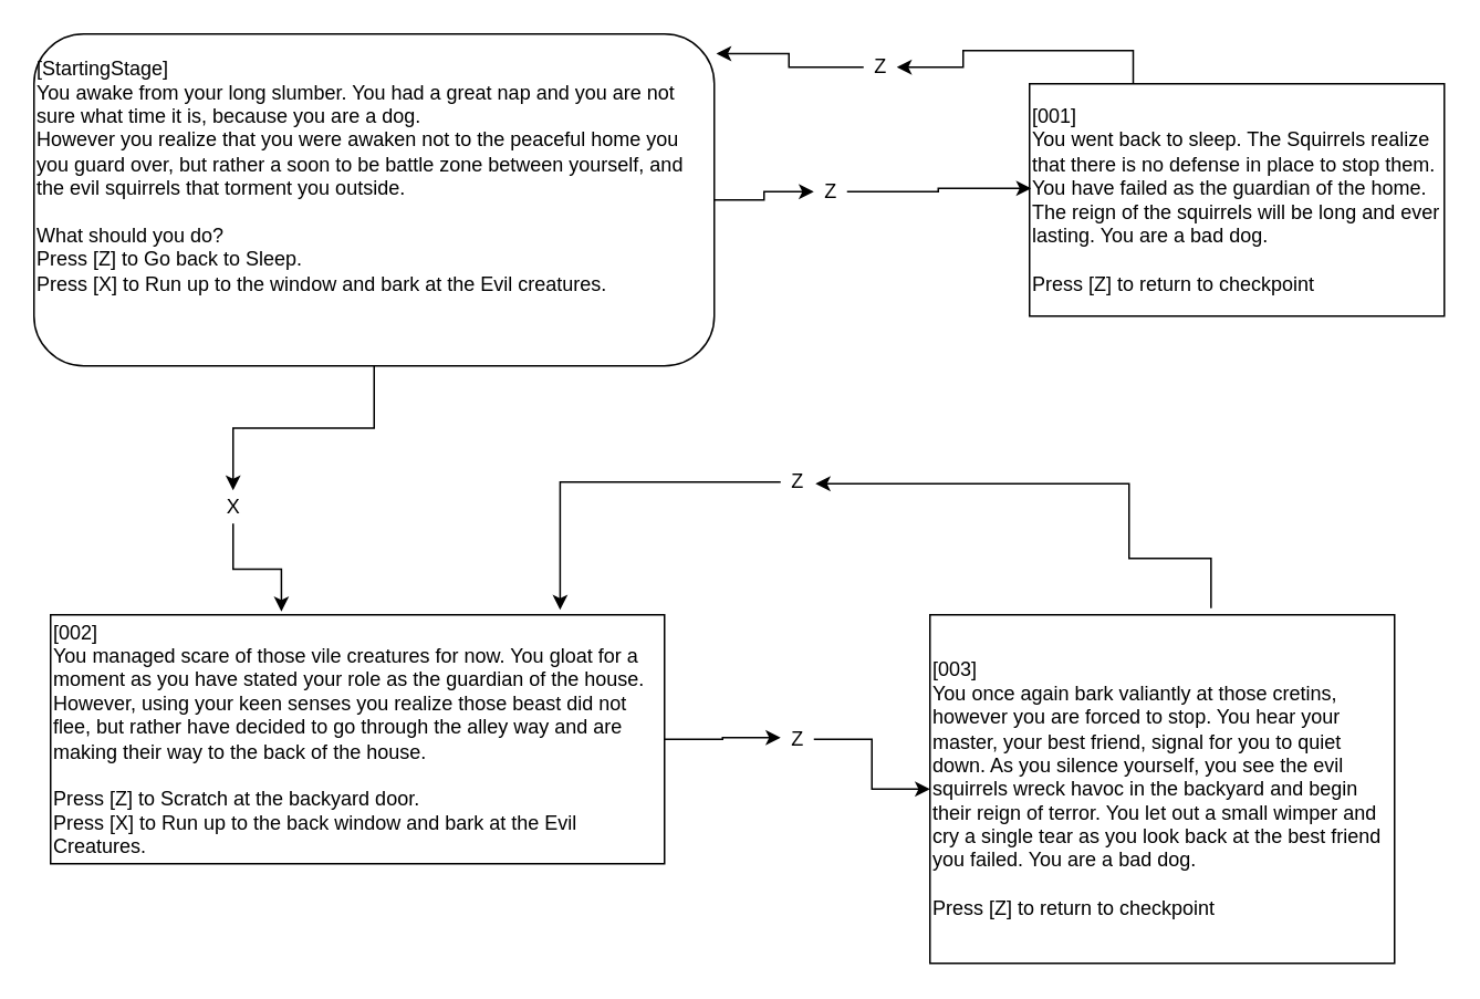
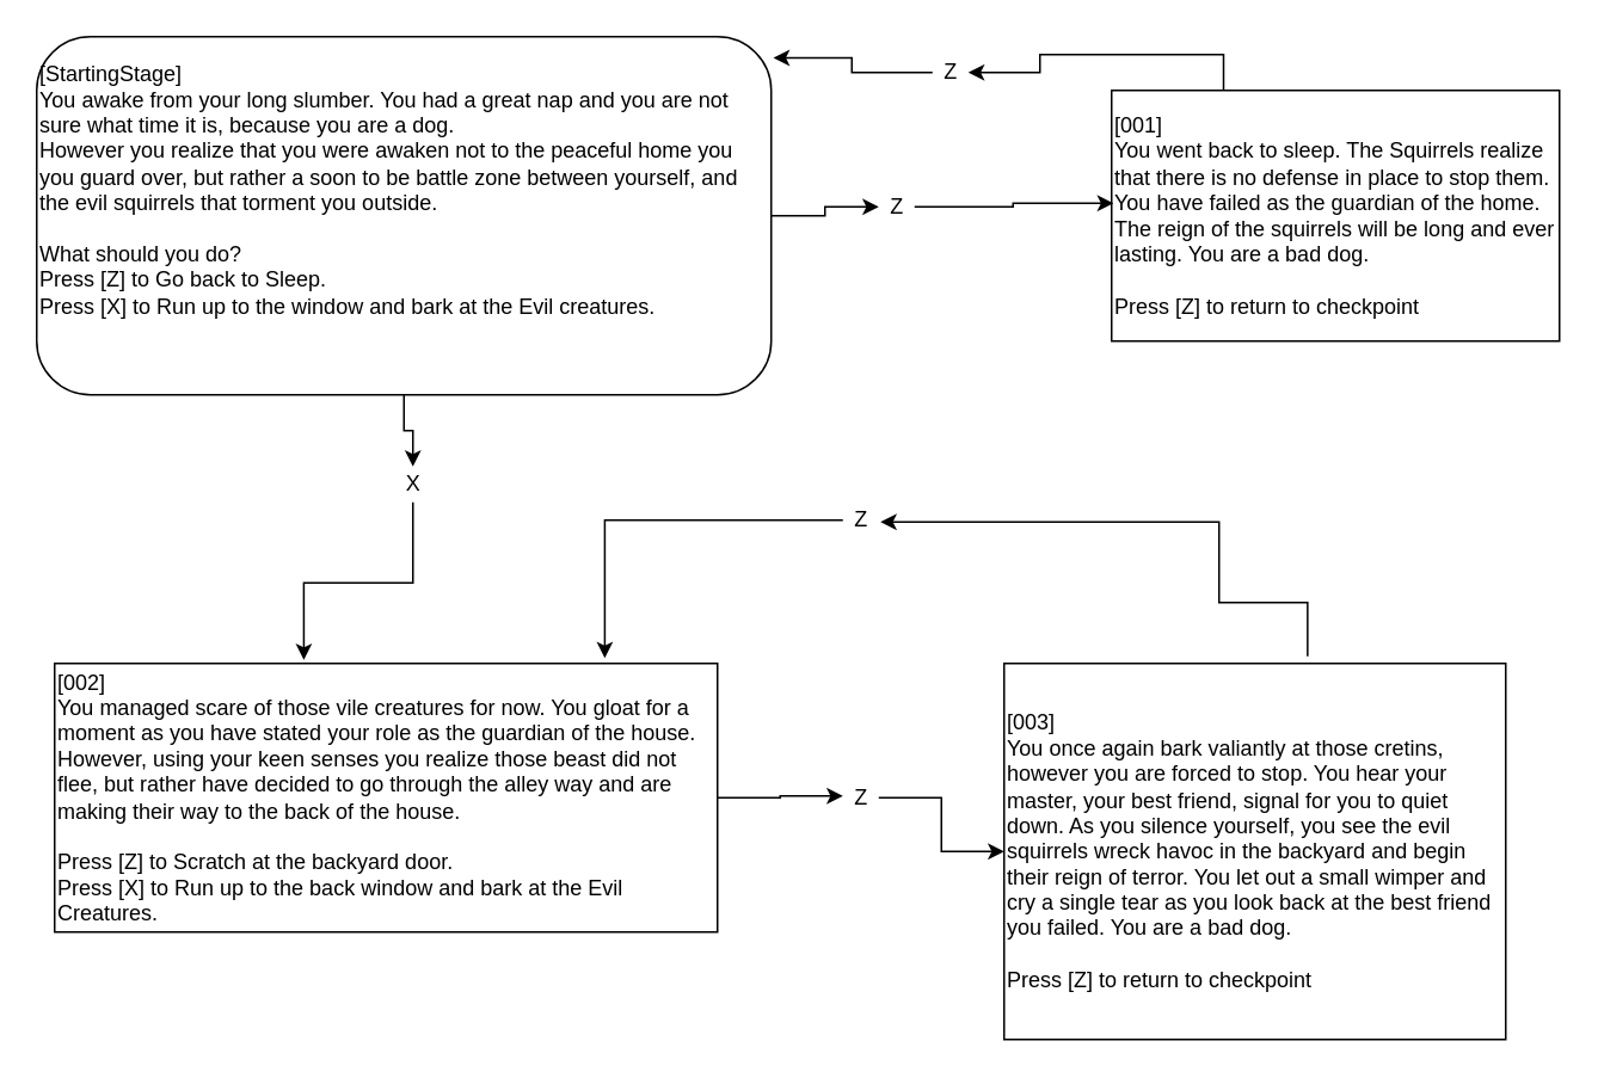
- <mxCell id="14" value="X" style="text;html=1;align=center;verticalAlign=middle;resizable=0;points=[];autosize=1;" vertex="1" parent="1"><mxGeometry x="130" y="295" width="20" height="20" as="geometry" /></mxCell>
+ <mxCell id="14" value="X" style="text;html=1;align=center;verticalAlign=middle;resizable=0;points=[];autosize=1;" vertex="1" parent="1"><mxGeometry x="220" y="260" width="20" height="20" as="geometry" /></mxCell>
